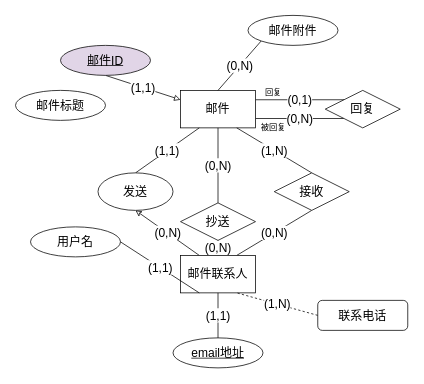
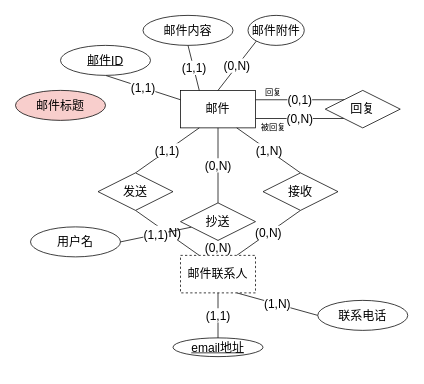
+ <mxCell id="19" value="邮件内容" style="ellipse;whiteSpace=wrap;html=1;fontSize=16;" parent="1" vertex="1"><mxGeometry x="190" y="20" width="120" height="40" as="geometry" /></mxCell>
- <mxCell id="21" value="邮件附件" style="ellipse;whiteSpace=wrap;html=1;fontSize=16;" parent="1" vertex="1"><mxGeometry x="330" y="20" width="120" height="40" as="geometry" /></mxCell>
+ <mxCell id="21" value="邮件附件" style="ellipse;whiteSpace=wrap;html=1;fontSize=16;" parent="1" vertex="1"><mxGeometry x="330" y="20" width="75" height="40" as="geometry" /></mxCell>
- <mxCell id="17" value="&lt;u&gt;邮件ID&lt;/u&gt;" style="ellipse;whiteSpace=wrap;html=1;fontSize=16;fillColor=#e1d5e7;" parent="1" vertex="1"><mxGeometry x="80" y="60" width="120" height="40" as="geometry" /></mxCell>
+ <mxCell id="17" value="&lt;u&gt;邮件ID&lt;/u&gt;" style="ellipse;whiteSpace=wrap;html=1;fontSize=16;" parent="1" vertex="1"><mxGeometry x="80" y="60" width="120" height="40" as="geometry" /></mxCell>
+ <mxCell id="18" value="(1,1)" style="edgeStyle=none;rounded=0;orthogonalLoop=1;jettySize=auto;html=1;exitX=0.5;exitY=1;exitDx=0;exitDy=0;entryX=0.25;entryY=0;entryDx=0;entryDy=0;strokeColor=default;fontSize=16;endArrow=none;endFill=0;fillColor=none;" parent="1" source="19" target="14" edge="1"><mxGeometry relative="1" as="geometry" /></mxCell>
- <mxCell id="16" value="(1,1)" style="edgeStyle=none;rounded=0;orthogonalLoop=1;jettySize=auto;html=1;exitX=0.5;exitY=1;exitDx=0;exitDy=0;entryX=0;entryY=0.25;entryDx=0;entryDy=0;strokeColor=default;fontSize=16;endArrow=block;endFill=0;fillColor=none;" parent="1" source="17" target="14" edge="1"><mxGeometry relative="1" as="geometry" /></mxCell>
+ <mxCell id="16" value="(1,1)" style="edgeStyle=none;rounded=0;orthogonalLoop=1;jettySize=auto;html=1;exitX=0.5;exitY=1;exitDx=0;exitDy=0;entryX=0;entryY=0.25;entryDx=0;entryDy=0;strokeColor=default;fontSize=16;endArrow=none;endFill=0;fillColor=none;" parent="1" source="17" target="14" edge="1"><mxGeometry relative="1" as="geometry" /></mxCell>
- <mxCell id="15" value="邮件标题" style="ellipse;whiteSpace=wrap;html=1;fontSize=16;" parent="1" vertex="1"><mxGeometry x="20" y="120" width="120" height="40" as="geometry" /></mxCell>
+ <mxCell id="15" value="邮件标题" style="ellipse;whiteSpace=wrap;html=1;fontSize=16;fillColor=#f8cecc;" parent="1" vertex="1"><mxGeometry x="20" y="120" width="120" height="40" as="geometry" /></mxCell>
- <mxCell id="23" value="&lt;font style=&quot;font-size: 16px;&quot;&gt;发送&lt;/font&gt;" style="ellipse;whiteSpace=wrap;html=1;" parent="1" vertex="1"><mxGeometry x="130" y="230" width="100" height="50" as="geometry" /></mxCell>
+ <mxCell id="23" value="&lt;font style=&quot;font-size: 16px;&quot;&gt;发送&lt;/font&gt;" style="rhombus;whiteSpace=wrap;html=1;" parent="1" vertex="1"><mxGeometry x="130" y="230" width="100" height="50" as="geometry" /></mxCell>
- <mxCell id="25" value="&lt;span style=&quot;font-size: 16px;&quot;&gt;接收&lt;/span&gt;" style="rhombus;whiteSpace=wrap;html=1;" parent="1" vertex="1"><mxGeometry x="365" y="230" width="100" height="50" as="geometry" /></mxCell>
+ <mxCell id="25" value="&lt;span style=&quot;font-size: 16px;&quot;&gt;接收&lt;/span&gt;" style="rhombus;whiteSpace=wrap;html=1;" parent="1" vertex="1"><mxGeometry x="350" y="230" width="100" height="50" as="geometry" /></mxCell>
- <mxCell id="2" value="(0,N)" style="rounded=0;orthogonalLoop=1;jettySize=auto;html=1;exitX=0.25;exitY=0;exitDx=0;exitDy=0;entryX=0.5;entryY=1;entryDx=0;entryDy=0;fontSize=16;endArrow=classic;endFill=0;" parent="1" source="5" target="23" edge="1"><mxGeometry relative="1" as="geometry" /></mxCell>
+ <mxCell id="2" value="(0,N)" style="rounded=0;orthogonalLoop=1;jettySize=auto;html=1;exitX=0.25;exitY=0;exitDx=0;exitDy=0;entryX=0.5;entryY=1;entryDx=0;entryDy=0;fontSize=16;endArrow=none;endFill=0;" parent="1" source="5" target="23" edge="1"><mxGeometry relative="1" as="geometry" /></mxCell>
- <mxCell id="6" value="(1,1)" style="edgeStyle=none;rounded=0;orthogonalLoop=1;jettySize=auto;html=1;exitX=1;exitY=0.5;exitDx=0;exitDy=0;entryX=0.25;entryY=1;entryDx=0;entryDy=0;strokeColor=default;fontSize=16;endArrow=none;endFill=0;fillColor=none;" parent="1" source="7" target="5" edge="1"><mxGeometry relative="1" as="geometry" /></mxCell>
+ <mxCell id="6" value="(1,1)" style="edgeStyle=none;rounded=0;orthogonalLoop=1;jettySize=auto;html=1;exitX=1;exitY=0.5;exitDx=0;exitDy=0;strokeColor=default;fontSize=16;endArrow=none;endFill=0;fillColor=none;" parent="1" source="7" target="27" edge="1"><mxGeometry relative="1" as="geometry" /></mxCell>
- <mxCell id="5" value="&lt;font style=&quot;font-size: 16px;&quot;&gt;邮件联系人&lt;/font&gt;" style="rounded=0;whiteSpace=wrap;html=1;" parent="1" vertex="1"><mxGeometry x="240" y="340" width="100" height="50" as="geometry" /></mxCell>
+ <mxCell id="5" value="&lt;font style=&quot;font-size: 16px;&quot;&gt;邮件联系人&lt;/font&gt;" style="rounded=0;whiteSpace=wrap;html=1;dashed=1;" parent="1" vertex="1"><mxGeometry x="240" y="340" width="100" height="50" as="geometry" /></mxCell>
- <mxCell id="10" value="(1,N)" style="edgeStyle=none;rounded=0;orthogonalLoop=1;jettySize=auto;html=1;exitX=0;exitY=0.5;exitDx=0;exitDy=0;entryX=0.75;entryY=1;entryDx=0;entryDy=0;strokeColor=default;fontSize=16;endArrow=none;endFill=0;fillColor=none;dashed=1;" parent="1" source="11" target="5" edge="1"><mxGeometry relative="1" as="geometry" /></mxCell>
+ <mxCell id="10" value="(1,N)" style="edgeStyle=none;rounded=0;orthogonalLoop=1;jettySize=auto;html=1;exitX=0;exitY=0.5;exitDx=0;exitDy=0;entryX=0.75;entryY=1;entryDx=0;entryDy=0;strokeColor=default;fontSize=16;endArrow=none;endFill=0;fillColor=none;" parent="1" source="11" target="5" edge="1"><mxGeometry relative="1" as="geometry" /></mxCell>
- <mxCell id="11" value="联系电话" style="whiteSpace=wrap;html=1;fontSize=16;rounded=1;" parent="1" vertex="1"><mxGeometry x="423" y="400" width="120" height="40" as="geometry" /></mxCell>
+ <mxCell id="11" value="联系电话" style="ellipse;whiteSpace=wrap;html=1;fontSize=16;" parent="1" vertex="1"><mxGeometry x="423" y="400" width="120" height="40" as="geometry" /></mxCell>
- <mxCell id="9" value="&lt;u&gt;email地址&lt;/u&gt;" style="ellipse;whiteSpace=wrap;html=1;fontSize=16;" parent="1" vertex="1"><mxGeometry x="230" y="450" width="120" height="40" as="geometry" /></mxCell>
+ <mxCell id="9" value="&lt;u&gt;email地址&lt;/u&gt;" style="ellipse;whiteSpace=wrap;html=1;fontSize=16;" parent="1" vertex="1"><mxGeometry x="230" y="450" width="120" height="25" as="geometry" /></mxCell>
